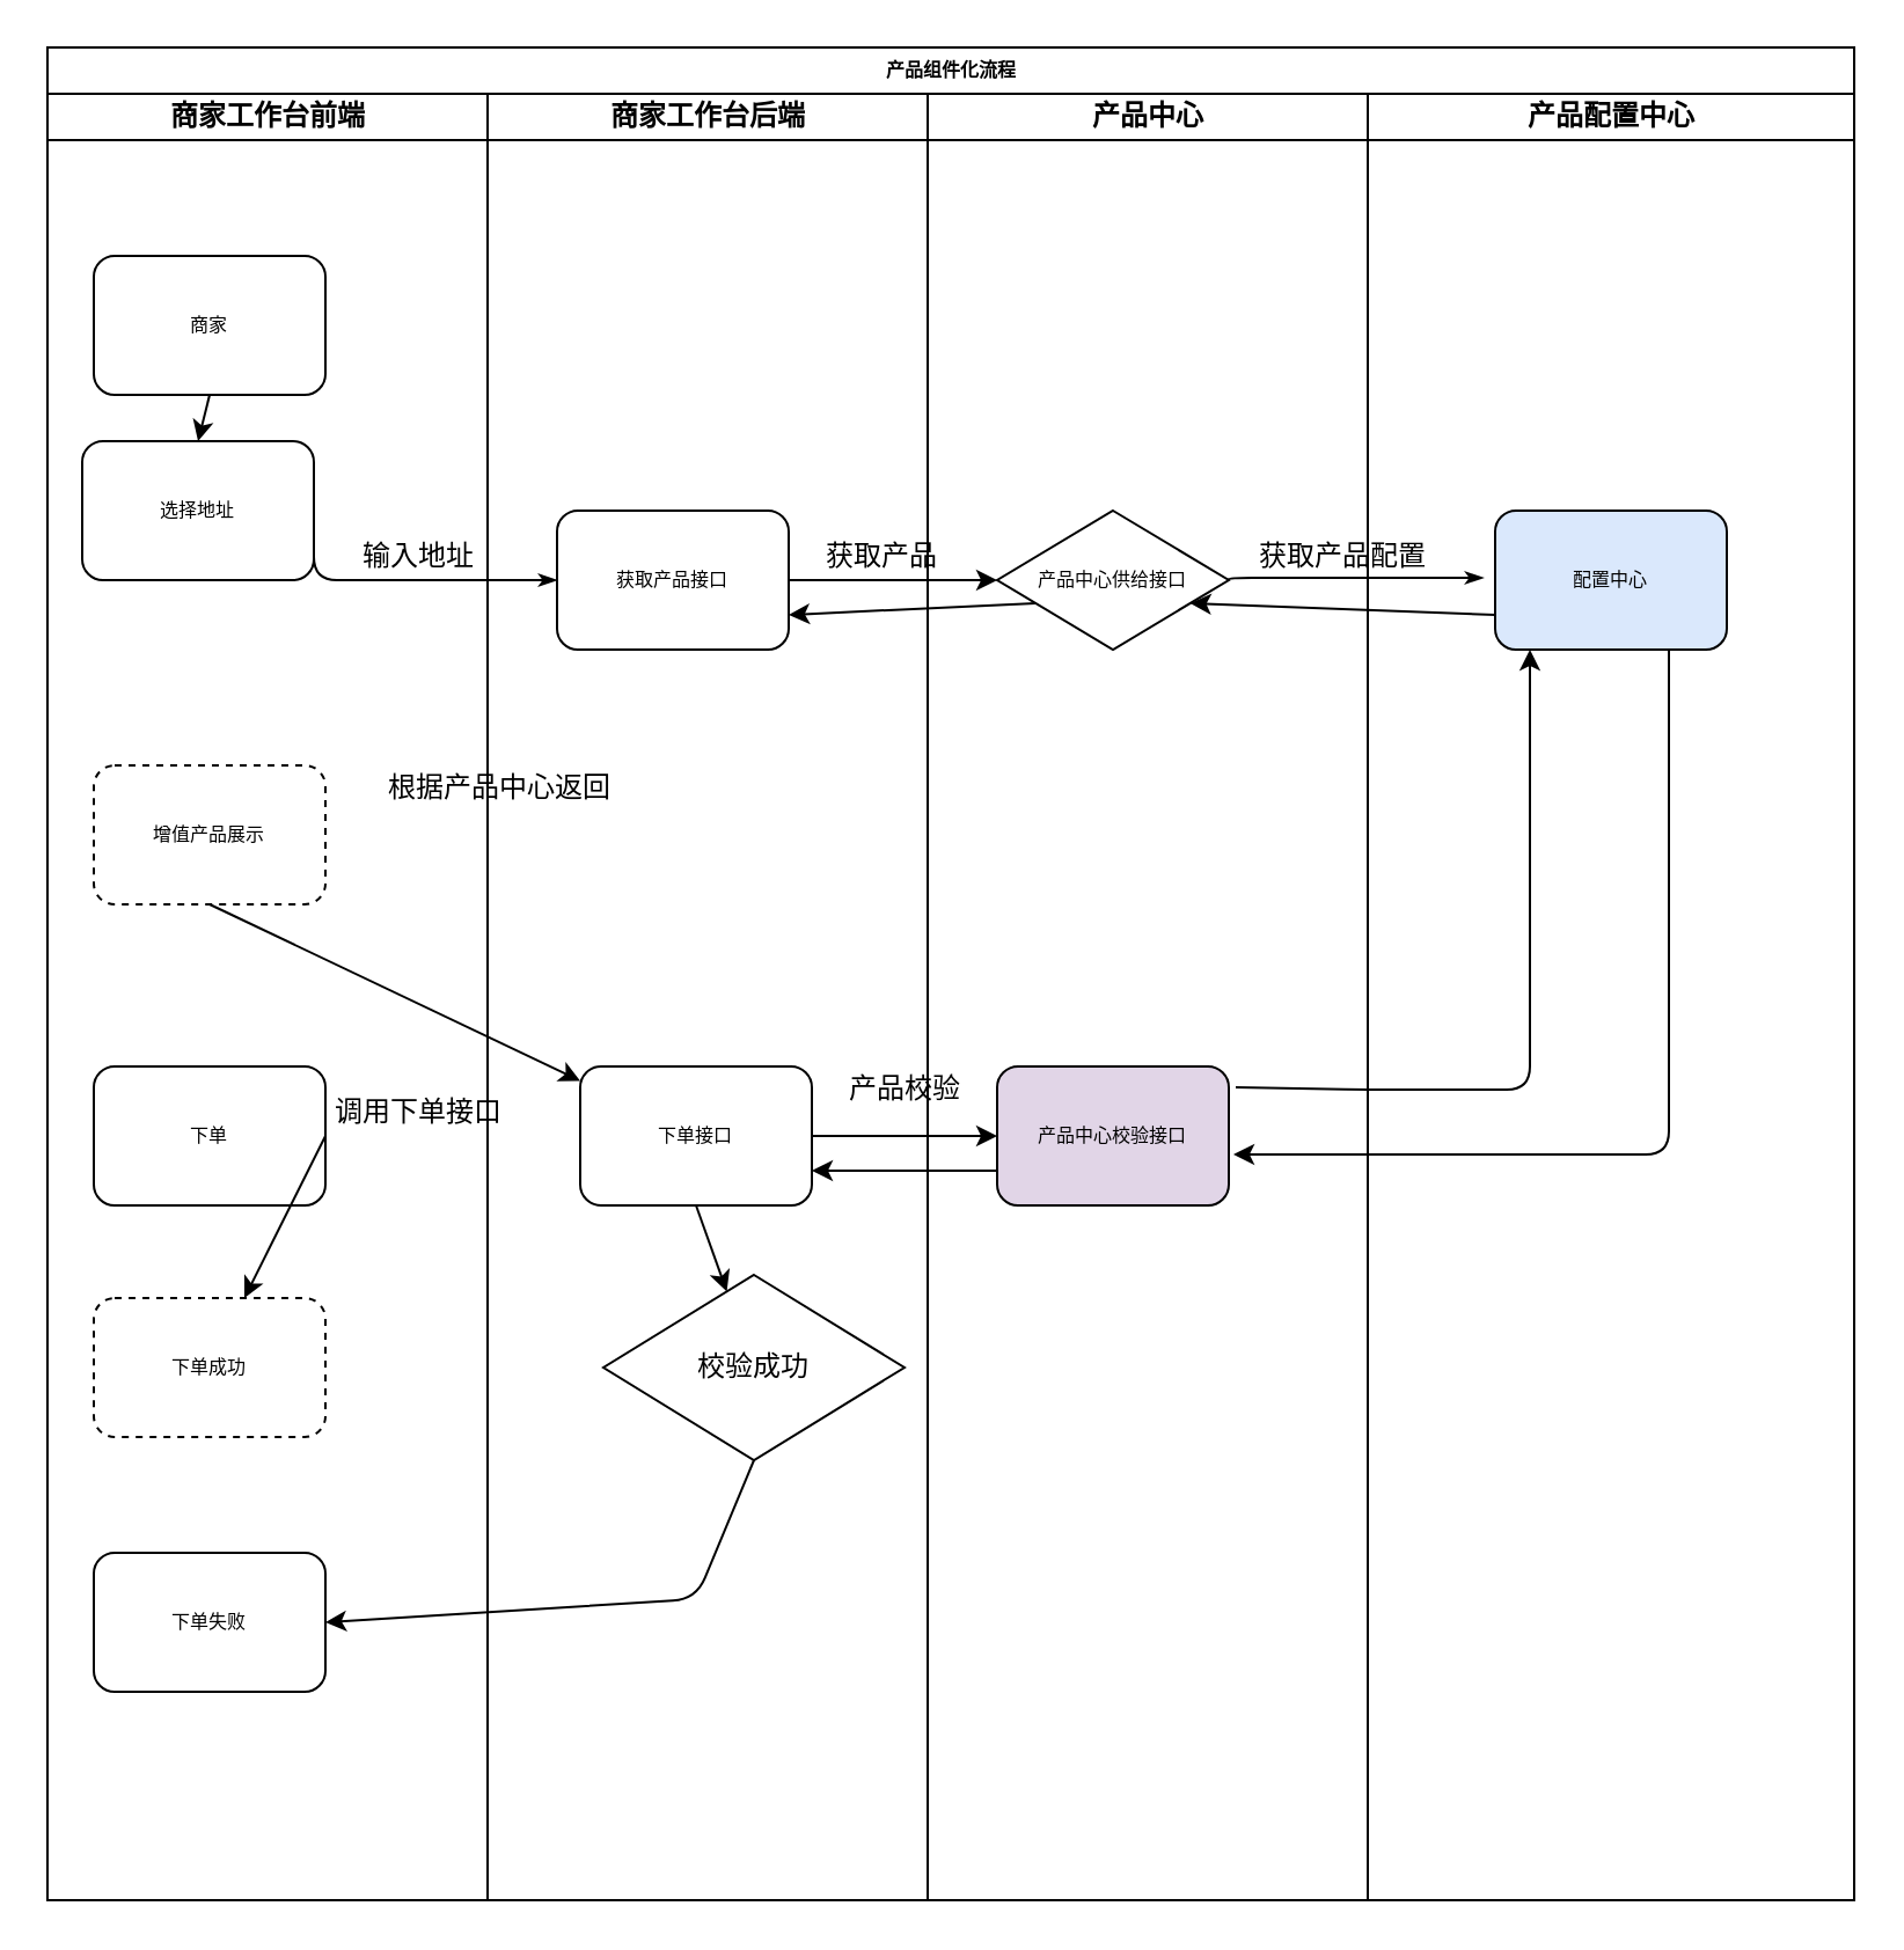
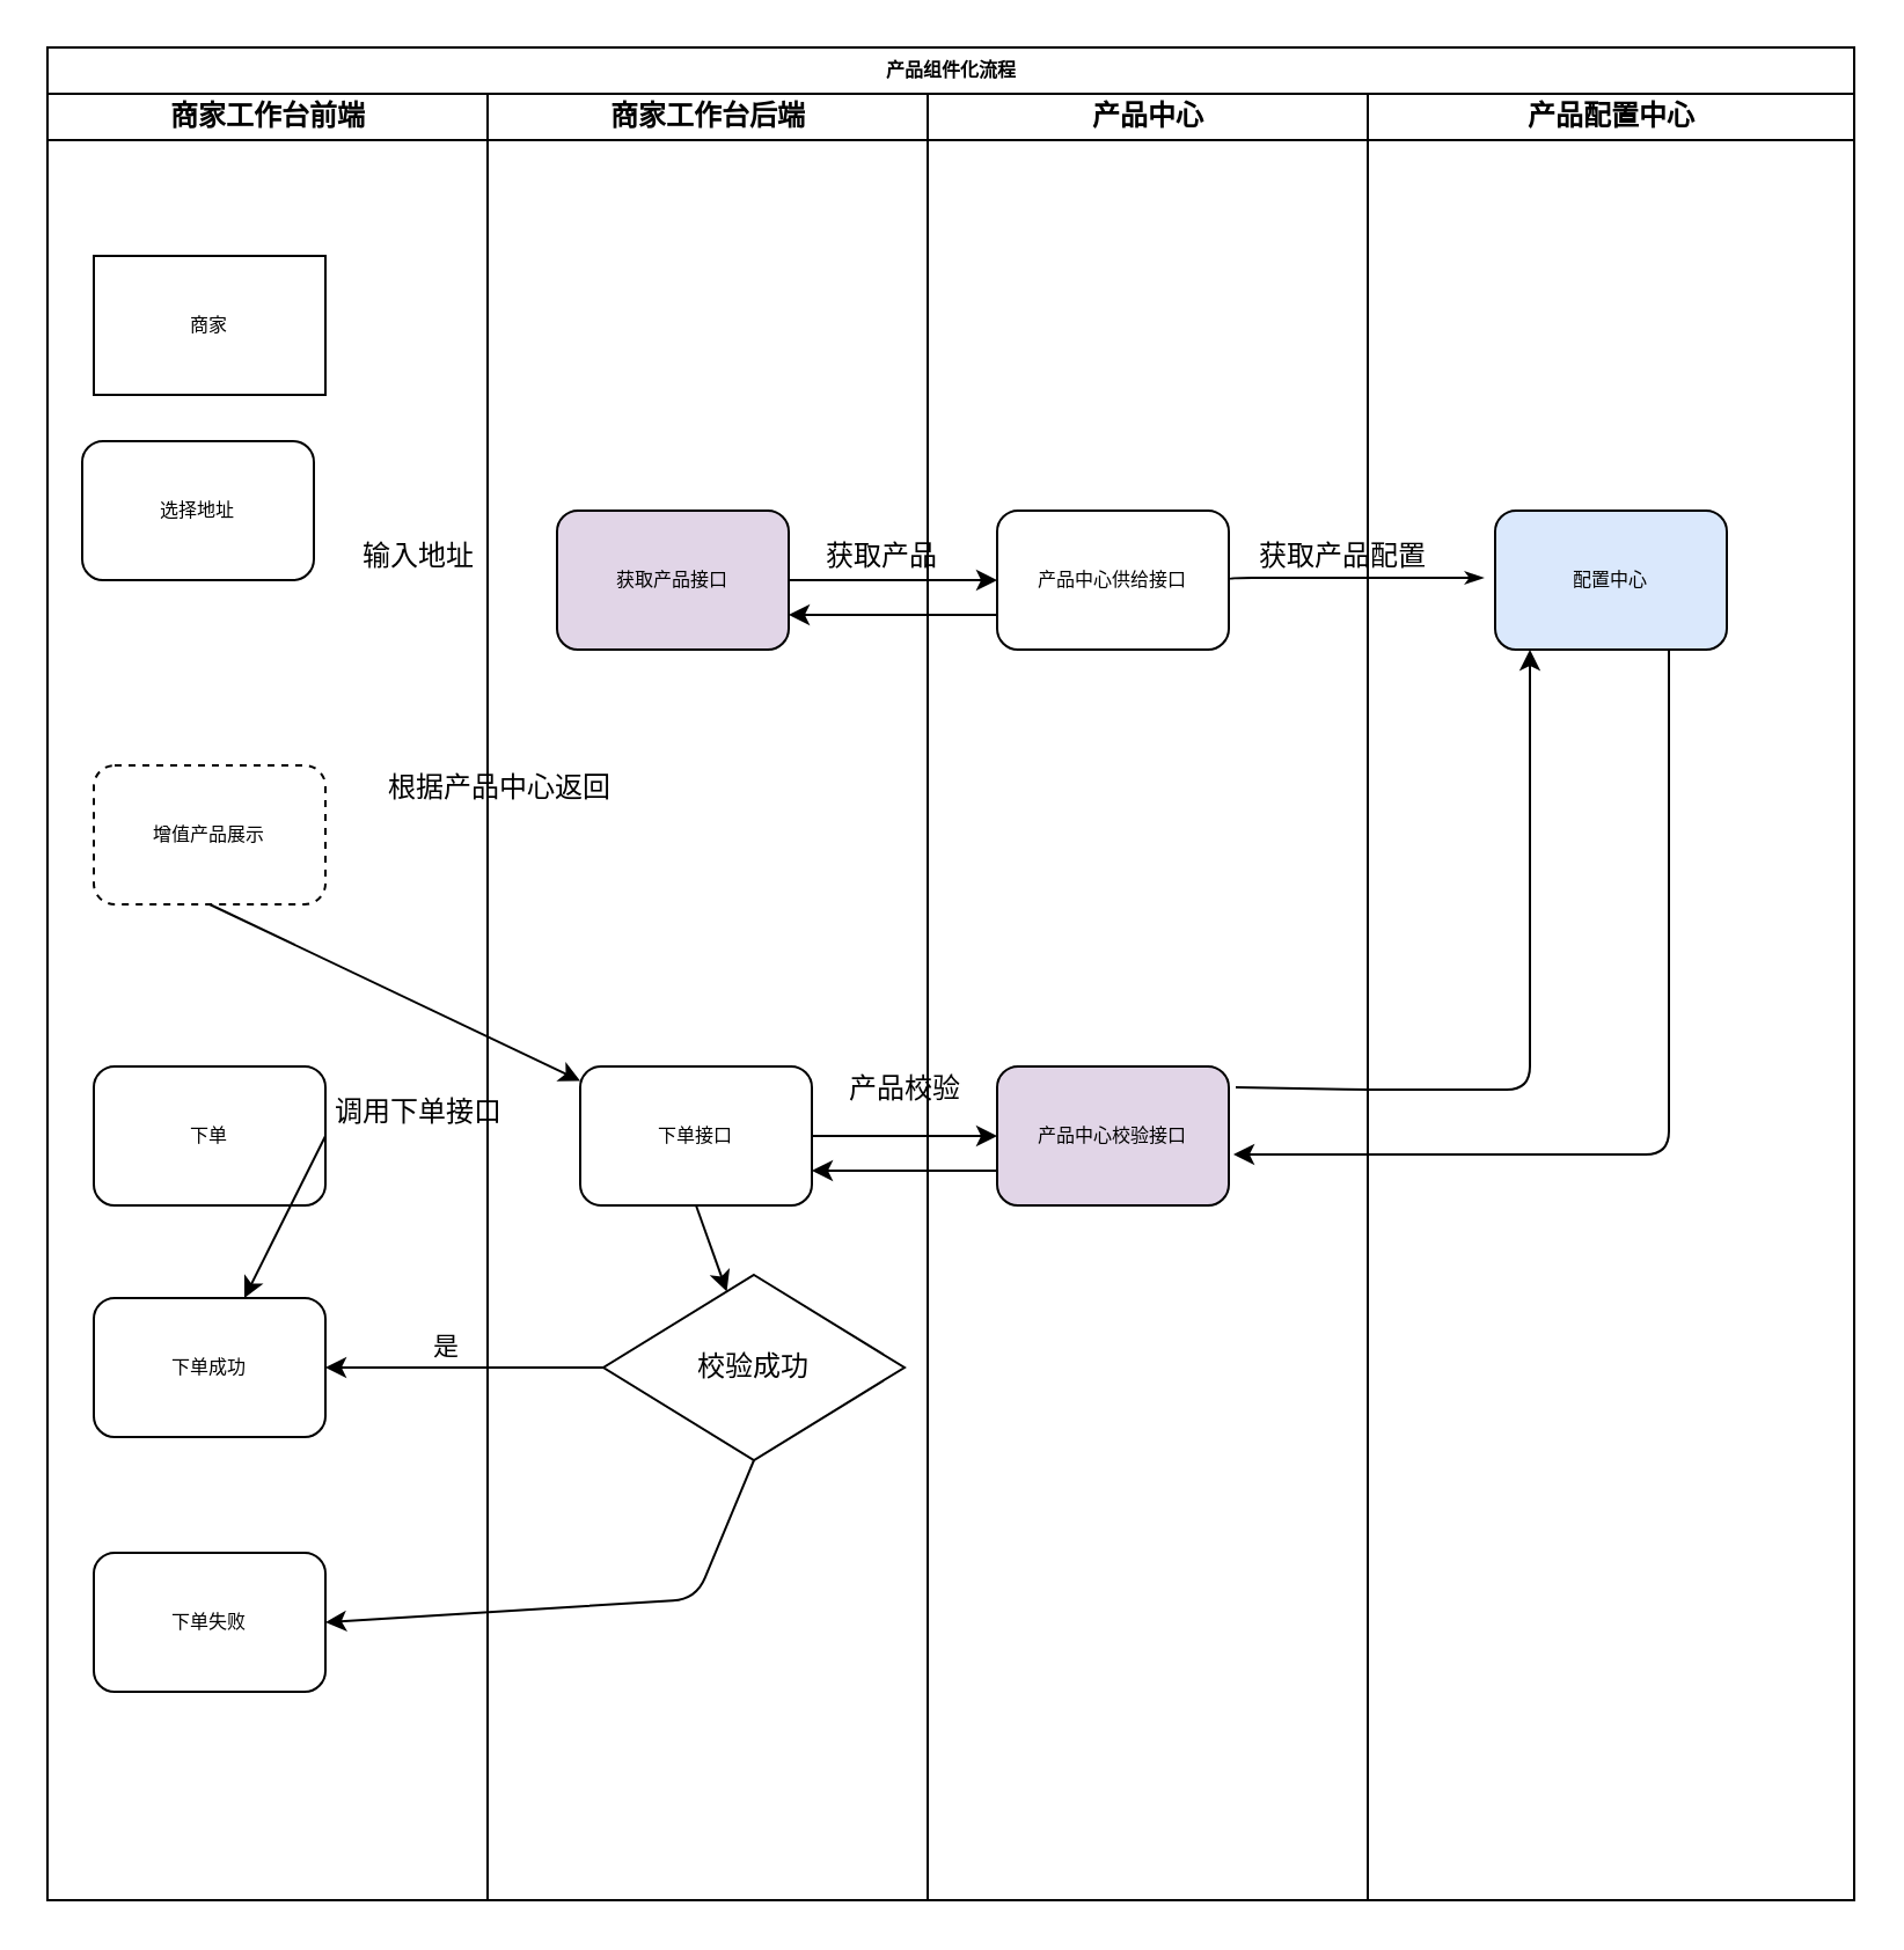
- <mxCell id="4" value="商家" style="rounded=1;whiteSpace=wrap;html=1;shadow=0;labelBackgroundColor=none;strokeWidth=1;fontFamily=Verdana;fontSize=8;align=center;" parent="3" vertex="1"><mxGeometry x="20" y="70" width="100" height="60" as="geometry" /></mxCell>
+ <mxCell id="4" value="商家" style="whiteSpace=wrap;html=1;shadow=0;labelBackgroundColor=none;strokeWidth=1;fontFamily=Verdana;fontSize=8;align=center;rounded=0;" parent="3" vertex="1"><mxGeometry x="20" y="70" width="100" height="60" as="geometry" /></mxCell>
- <mxCell id="6" value="" style="endArrow=classic;html=1;entryX=0.5;entryY=0;entryDx=0;entryDy=0;exitX=0.5;exitY=1;exitDx=0;exitDy=0;" edge="1" parent="3" source="4" target="5"><mxGeometry width="50" height="50" relative="1" as="geometry"><mxPoint x="80" y="140" as="sourcePoint" /><mxPoint x="90" y="170" as="targetPoint" /></mxGeometry></mxCell>
- <mxCell id="24" style="edgeStyle=orthogonalEdgeStyle;rounded=1;html=1;labelBackgroundColor=none;startArrow=none;startFill=0;startSize=5;endArrow=classicThin;endFill=1;endSize=5;jettySize=auto;orthogonalLoop=1;strokeWidth=1;fontFamily=Verdana;fontSize=8;exitX=1;exitY=0.5;exitDx=0;exitDy=0;entryX=0;entryY=0.5;entryDx=0;entryDy=0;" parent="2" source="5" target="14" edge="1"><mxGeometry relative="1" as="geometry"><mxPoint x="130" y="240" as="sourcePoint" /><mxPoint x="201" y="240" as="targetPoint" /><Array as="points"><mxPoint x="220" y="230" /></Array></mxGeometry></mxCell>
- <mxCell id="14" value="获取产品接口" style="rounded=1;whiteSpace=wrap;html=1;shadow=0;labelBackgroundColor=none;strokeWidth=1;fontFamily=Verdana;fontSize=8;align=center;" parent="13" vertex="1"><mxGeometry x="30" y="180" width="100" height="60" as="geometry" /></mxCell>
+ <mxCell id="14" value="获取产品接口" style="rounded=1;whiteSpace=wrap;html=1;shadow=0;labelBackgroundColor=none;strokeWidth=1;fontFamily=Verdana;fontSize=8;align=center;fillColor=#e1d5e7;" parent="13" vertex="1"><mxGeometry x="30" y="180" width="100" height="60" as="geometry" /></mxCell>
- <mxCell id="21" value="产品中心供给接口" style="rhombus;whiteSpace=wrap;html=1;shadow=0;labelBackgroundColor=none;strokeWidth=1;fontFamily=Verdana;fontSize=8;align=center;" vertex="1" parent="20"><mxGeometry x="30" y="180" width="100" height="60" as="geometry" /></mxCell>
+ <mxCell id="21" value="产品中心供给接口" style="rounded=1;whiteSpace=wrap;html=1;shadow=0;labelBackgroundColor=none;strokeWidth=1;fontFamily=Verdana;fontSize=8;align=center;" vertex="1" parent="20"><mxGeometry x="30" y="180" width="100" height="60" as="geometry" /></mxCell>
- <mxCell id="28" value="" style="endArrow=classic;html=1;exitX=0;exitY=0.75;exitDx=0;exitDy=0;entryX=1;entryY=0.75;entryDx=0;entryDy=0;" edge="1" parent="2" source="26" target="21"><mxGeometry width="50" height="50" relative="1" as="geometry"><mxPoint x="310" y="320" as="sourcePoint" /><mxPoint x="400" y="326.207" as="targetPoint" /></mxGeometry></mxCell>
- <mxCell id="12" value="下单成功" style="rounded=1;whiteSpace=wrap;html=1;shadow=0;labelBackgroundColor=none;strokeWidth=1;fontFamily=Verdana;fontSize=8;align=center;dashed=1;" vertex="1" parent="3"><mxGeometry x="20" y="520" width="100" height="60" as="geometry" /></mxCell>
+ <mxCell id="12" value="下单成功" style="rounded=1;whiteSpace=wrap;html=1;shadow=0;labelBackgroundColor=none;strokeWidth=1;fontFamily=Verdana;fontSize=8;align=center;" vertex="1" parent="3"><mxGeometry x="20" y="520" width="100" height="60" as="geometry" /></mxCell>
+ <mxCell id="33" style="edgeStyle=orthogonalEdgeStyle;rounded=0;orthogonalLoop=1;jettySize=auto;html=1;entryX=1;entryY=0.5;entryDx=0;entryDy=0;" edge="1" parent="2" source="19" target="12"><mxGeometry relative="1" as="geometry" /></mxCell>
+ <mxCell id="34" value="是" style="edgeLabel;html=1;align=center;verticalAlign=middle;resizable=0;points=[];" vertex="1" connectable="0" parent="33"><mxGeometry x="0.15" y="-2" relative="1" as="geometry"><mxPoint y="-8" as="offset" /></mxGeometry></mxCell>
